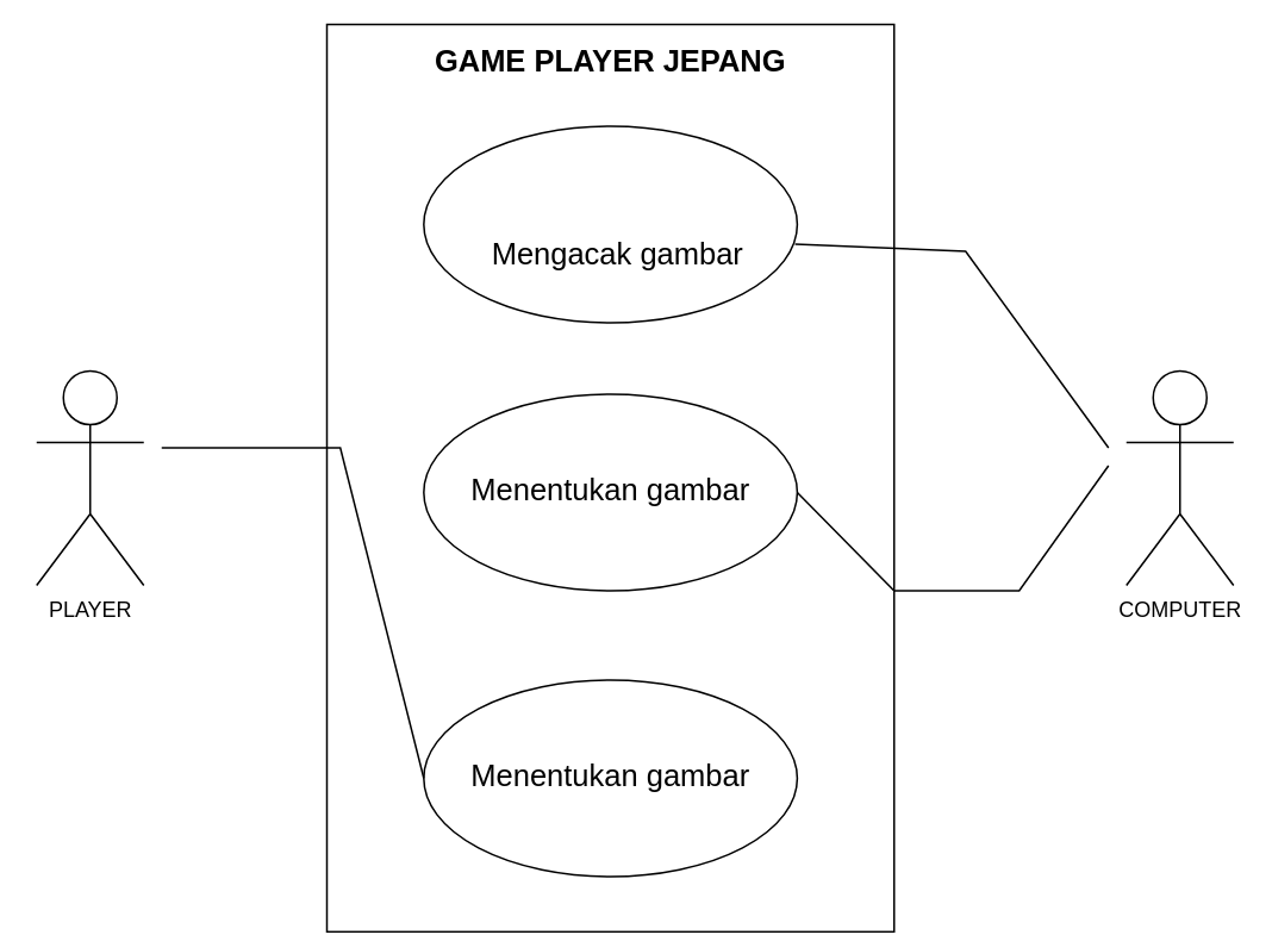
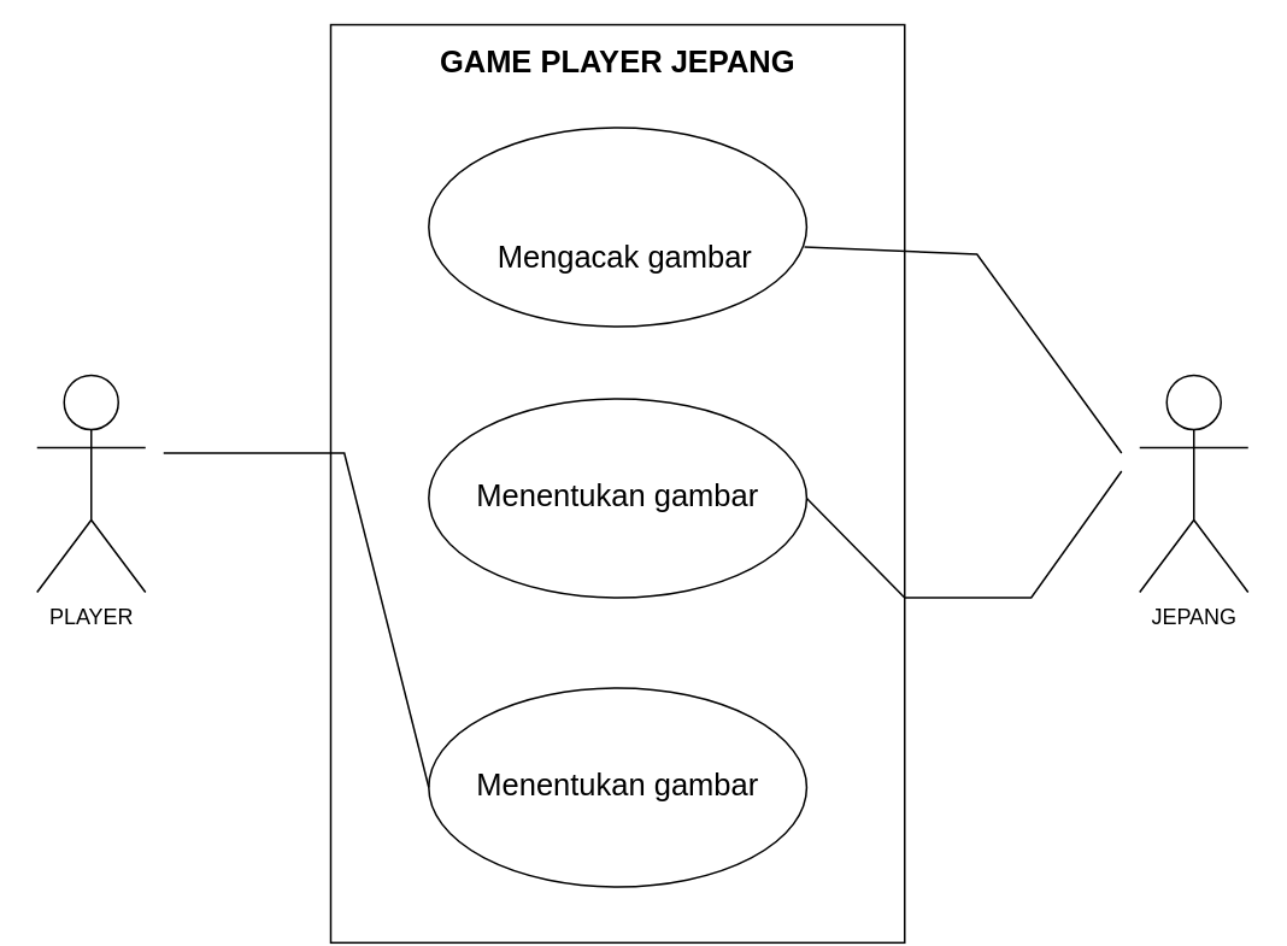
- <mxCell id="11" value="COMPUTER" style="shape=umlActor;verticalLabelPosition=bottom;verticalAlign=top;html=1;outlineConnect=0;" vertex="1" parent="1"><mxGeometry x="630" y="206.96" width="60" height="120" as="geometry" /></mxCell>
+ <mxCell id="11" value="JEPANG" style="shape=umlActor;verticalLabelPosition=bottom;verticalAlign=top;html=1;outlineConnect=0;" vertex="1" parent="1"><mxGeometry x="630" y="206.96" width="60" height="120" as="geometry" /></mxCell>
